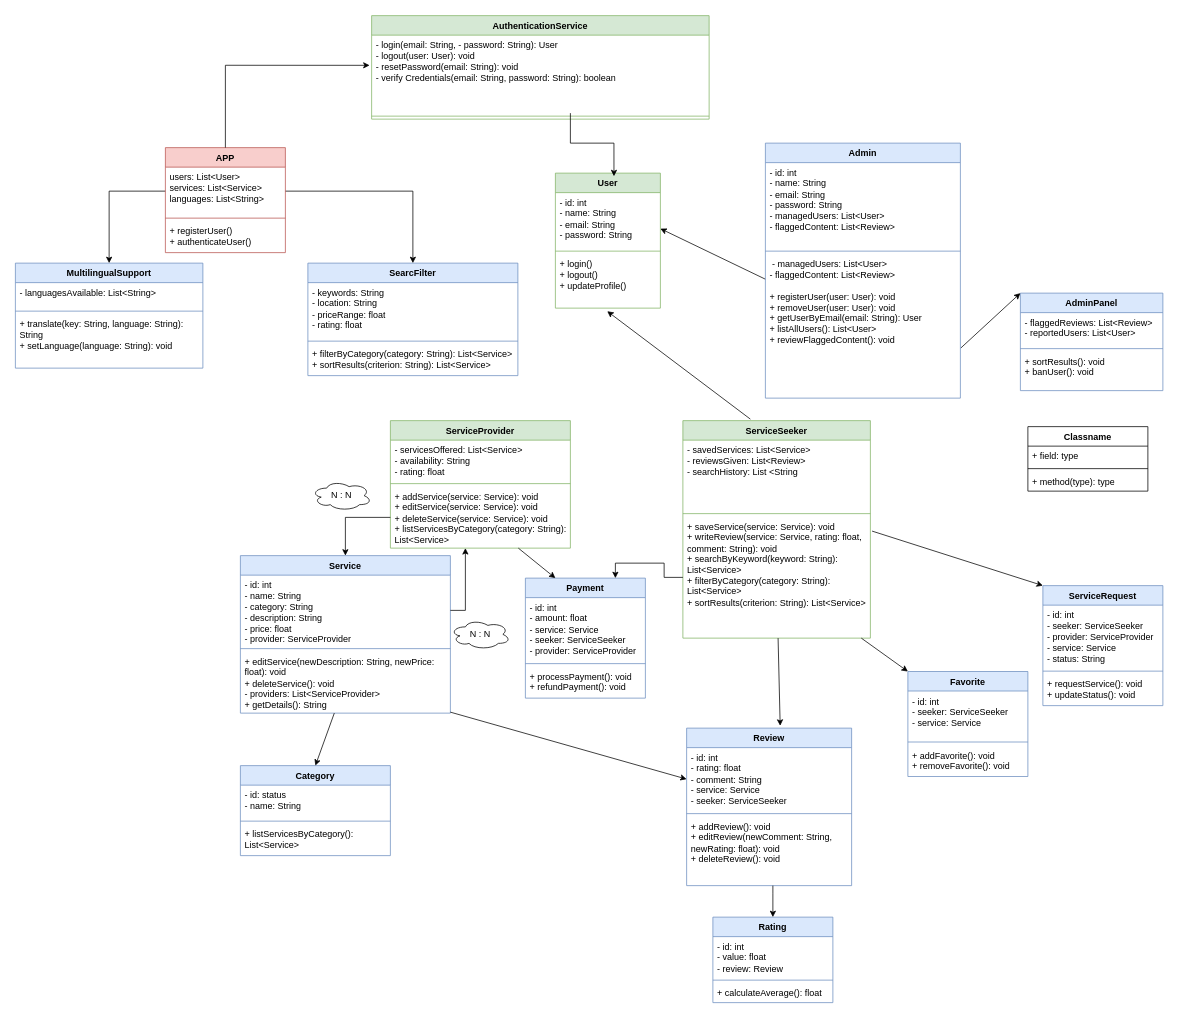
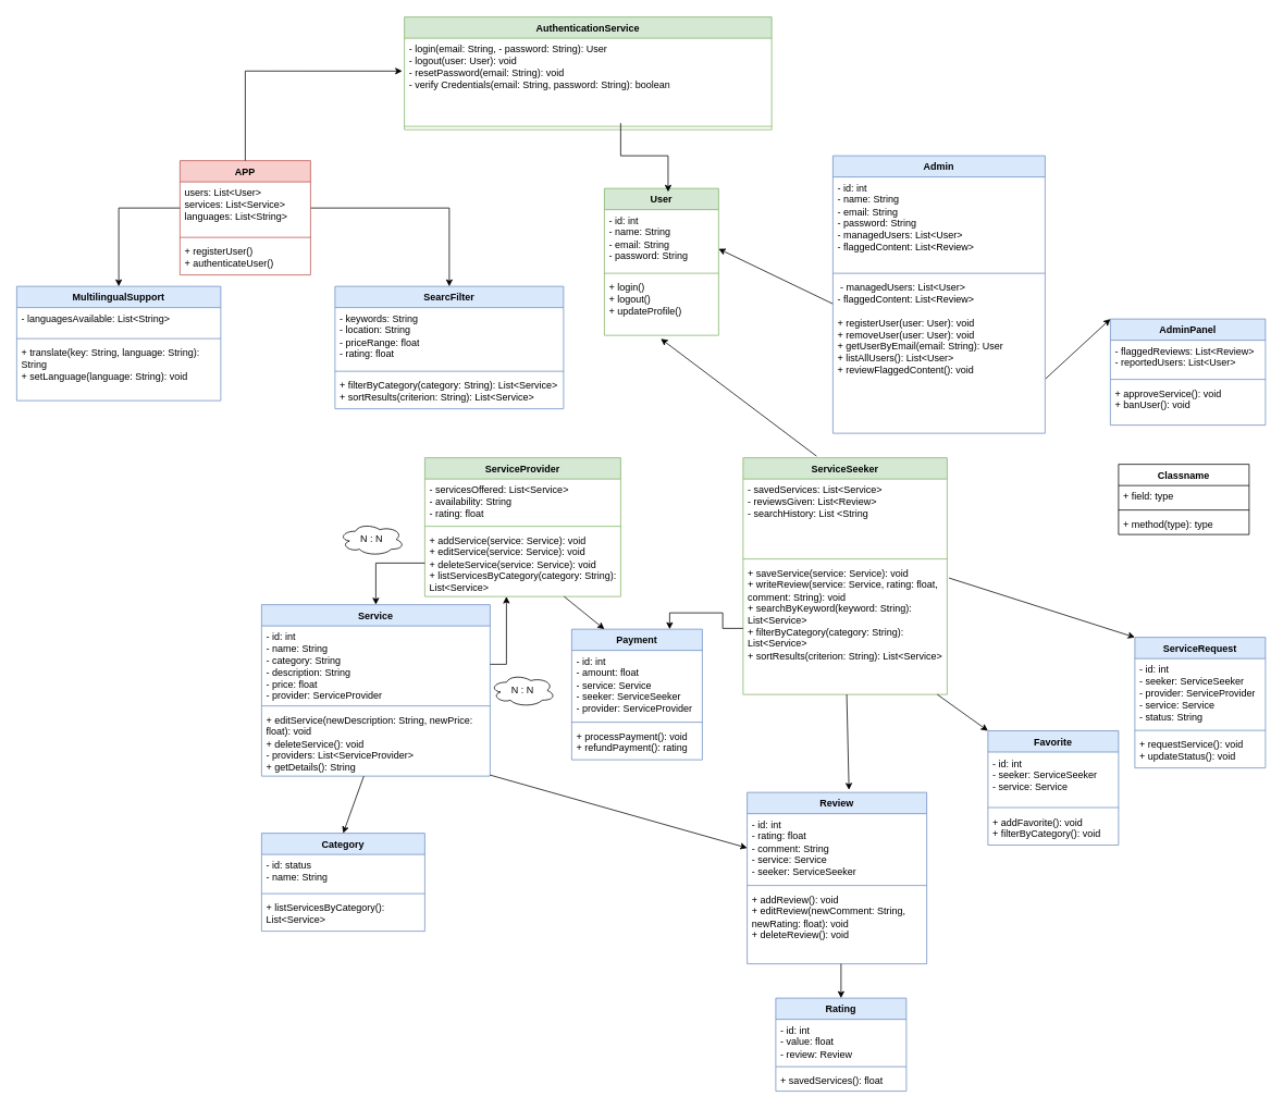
- <mxCell id="21" value="&lt;div&gt;+ sortResults(): void&lt;/div&gt;&lt;div&gt;+ banUser(): void&lt;/div&gt;" style="text;strokeColor=none;fillColor=none;align=left;verticalAlign=top;spacingLeft=4;spacingRight=4;overflow=hidden;rotatable=0;points=[[0,0.5],[1,0.5]];portConstraint=eastwest;whiteSpace=wrap;html=1;" parent="18" vertex="1"><mxGeometry y="78" width="190" height="52" as="geometry" /></mxCell>
+ <mxCell id="21" value="&lt;div&gt;+ approveService(): void&lt;/div&gt;&lt;div&gt;+ banUser(): void&lt;/div&gt;" style="text;strokeColor=none;fillColor=none;align=left;verticalAlign=top;spacingLeft=4;spacingRight=4;overflow=hidden;rotatable=0;points=[[0,0.5],[1,0.5]];portConstraint=eastwest;whiteSpace=wrap;html=1;" parent="18" vertex="1"><mxGeometry y="78" width="190" height="52" as="geometry" /></mxCell>
- <mxCell id="17" value="&lt;div&gt;+ processPayment()&lt;span style=&quot;background-color: transparent; color: light-dark(rgb(0, 0, 0), rgb(255, 255, 255));&quot;&gt;: void&lt;/span&gt;&lt;/div&gt;&lt;div&gt;+ refundPayment()&lt;span style=&quot;background-color: transparent; color: light-dark(rgb(0, 0, 0), rgb(255, 255, 255));&quot;&gt;: void&lt;/span&gt;&lt;/div&gt;" style="text;strokeColor=none;fillColor=none;align=left;verticalAlign=top;spacingLeft=4;spacingRight=4;overflow=hidden;rotatable=0;points=[[0,0.5],[1,0.5]];portConstraint=eastwest;whiteSpace=wrap;html=1;" parent="14" vertex="1"><mxGeometry y="118" width="160" height="42" as="geometry" /></mxCell>
+ <mxCell id="17" value="&lt;div&gt;+ processPayment()&lt;span style=&quot;background-color: transparent; color: light-dark(rgb(0, 0, 0), rgb(255, 255, 255));&quot;&gt;: void&lt;/span&gt;&lt;/div&gt;&lt;div&gt;+ refundPayment()&lt;span style=&quot;background-color: transparent; color: light-dark(rgb(0, 0, 0), rgb(255, 255, 255));&quot;&gt;: rating&lt;/span&gt;&lt;/div&gt;" style="text;strokeColor=none;fillColor=none;align=left;verticalAlign=top;spacingLeft=4;spacingRight=4;overflow=hidden;rotatable=0;points=[[0,0.5],[1,0.5]];portConstraint=eastwest;whiteSpace=wrap;html=1;" parent="14" vertex="1"><mxGeometry y="118" width="160" height="42" as="geometry" /></mxCell>
- <mxCell id="29" value="&lt;div&gt;+ addFavorite()&lt;span style=&quot;background-color: transparent; color: light-dark(rgb(0, 0, 0), rgb(255, 255, 255));&quot;&gt;: void&lt;/span&gt;&lt;/div&gt;&lt;div&gt;+ removeFavorite(): void&lt;/div&gt;" style="text;strokeColor=none;fillColor=none;align=left;verticalAlign=top;spacingLeft=4;spacingRight=4;overflow=hidden;rotatable=0;points=[[0,0.5],[1,0.5]];portConstraint=eastwest;whiteSpace=wrap;html=1;" parent="26" vertex="1"><mxGeometry y="98" width="160" height="42" as="geometry" /></mxCell>
+ <mxCell id="29" value="&lt;div&gt;+ addFavorite()&lt;span style=&quot;background-color: transparent; color: light-dark(rgb(0, 0, 0), rgb(255, 255, 255));&quot;&gt;: void&lt;/span&gt;&lt;/div&gt;&lt;div&gt;+ filterByCategory(): void&lt;/div&gt;" style="text;strokeColor=none;fillColor=none;align=left;verticalAlign=top;spacingLeft=4;spacingRight=4;overflow=hidden;rotatable=0;points=[[0,0.5],[1,0.5]];portConstraint=eastwest;whiteSpace=wrap;html=1;" parent="26" vertex="1"><mxGeometry y="98" width="160" height="42" as="geometry" /></mxCell>
- <mxCell id="37" value="+ calculateAverage(): float" style="text;strokeColor=none;fillColor=none;align=left;verticalAlign=top;spacingLeft=4;spacingRight=4;overflow=hidden;rotatable=0;points=[[0,0.5],[1,0.5]];portConstraint=eastwest;whiteSpace=wrap;html=1;" parent="34" vertex="1"><mxGeometry y="88" width="160" height="26" as="geometry" /></mxCell>
+ <mxCell id="37" value="+ savedServices(): float" style="text;strokeColor=none;fillColor=none;align=left;verticalAlign=top;spacingLeft=4;spacingRight=4;overflow=hidden;rotatable=0;points=[[0,0.5],[1,0.5]];portConstraint=eastwest;whiteSpace=wrap;html=1;" parent="34" vertex="1"><mxGeometry y="88" width="160" height="26" as="geometry" /></mxCell>
